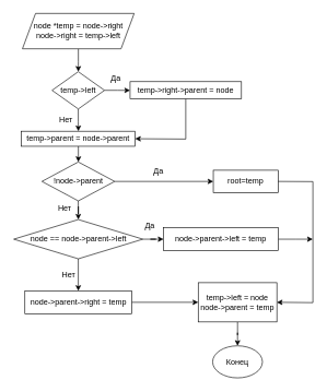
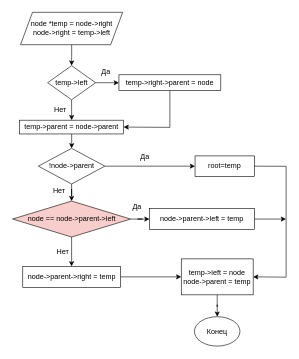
- <mxCell id="18" value="&lt;span style=&quot;font-size: 12px;&quot;&gt;node == node-&amp;gt;parent-&amp;gt;left&lt;/span&gt;" style="rhombus;whiteSpace=wrap;html=1;" vertex="1" parent="1"><mxGeometry x="20.5" y="335" width="197" height="60" as="geometry" /></mxCell>
+ <mxCell id="18" value="&lt;span style=&quot;font-size: 12px;&quot;&gt;node == node-&amp;gt;parent-&amp;gt;left&lt;/span&gt;" style="rhombus;whiteSpace=wrap;html=1;fillColor=#f8cecc;" vertex="1" parent="1"><mxGeometry x="20.5" y="335" width="197" height="60" as="geometry" /></mxCell>
